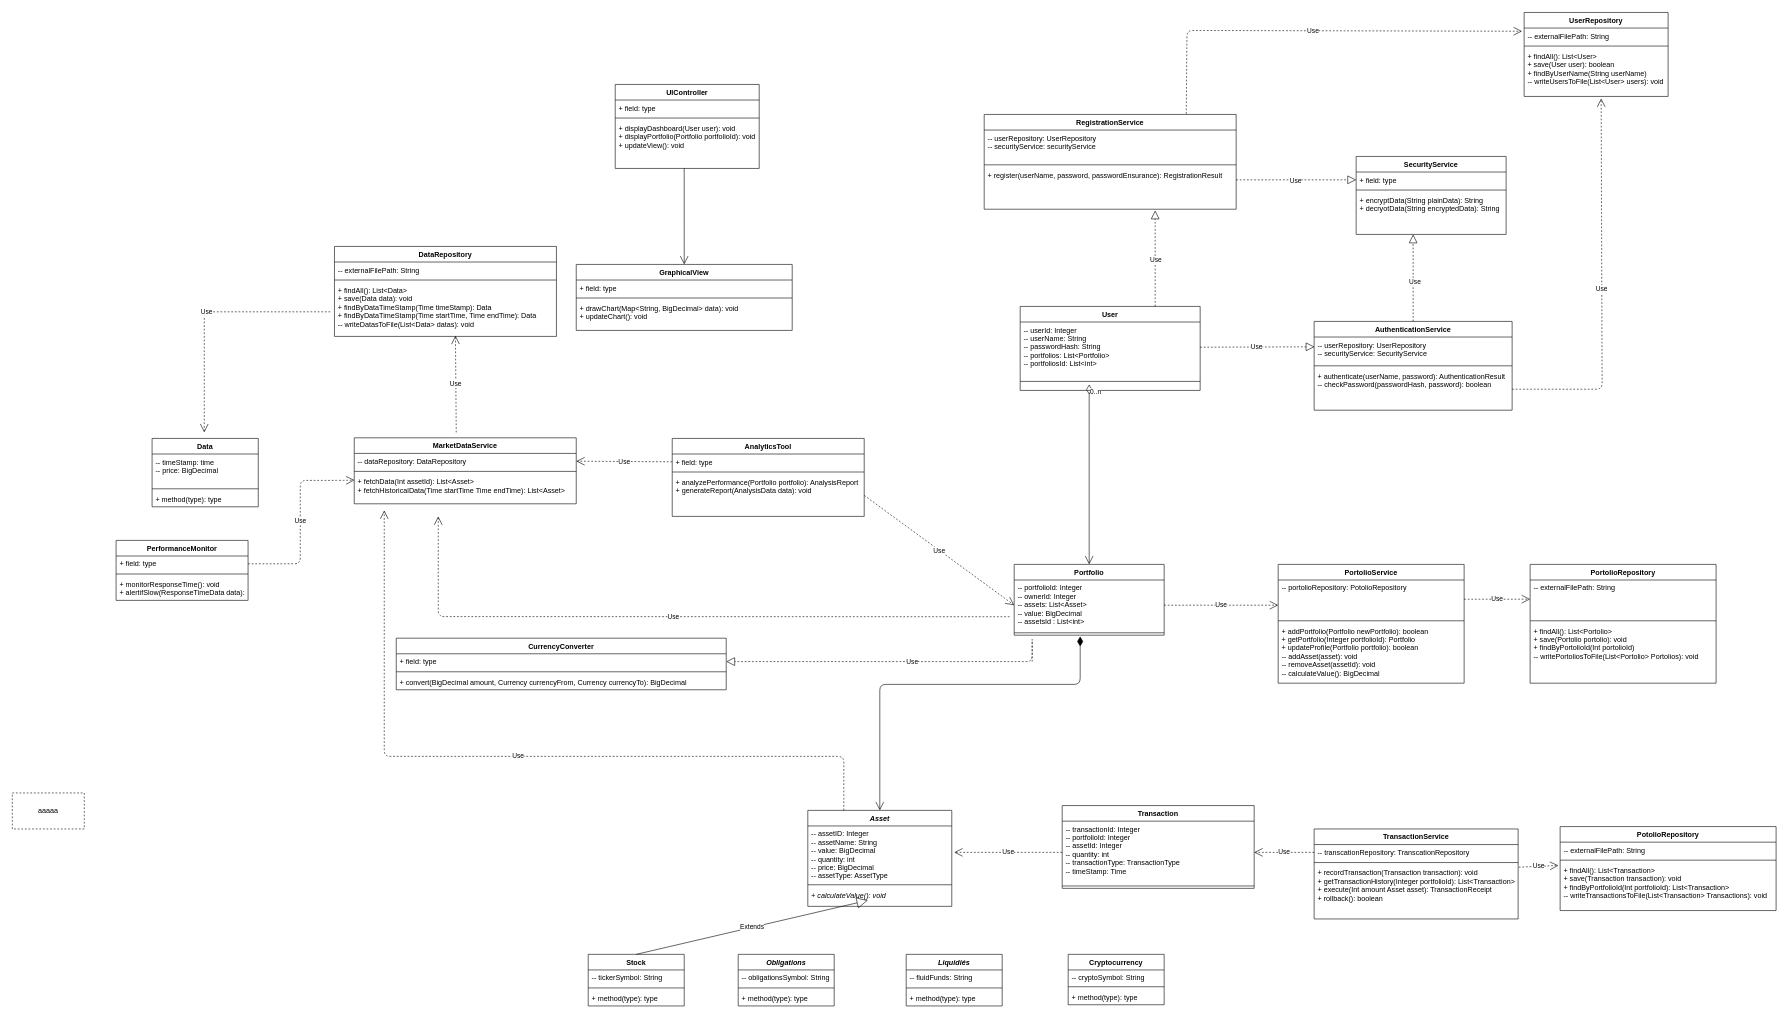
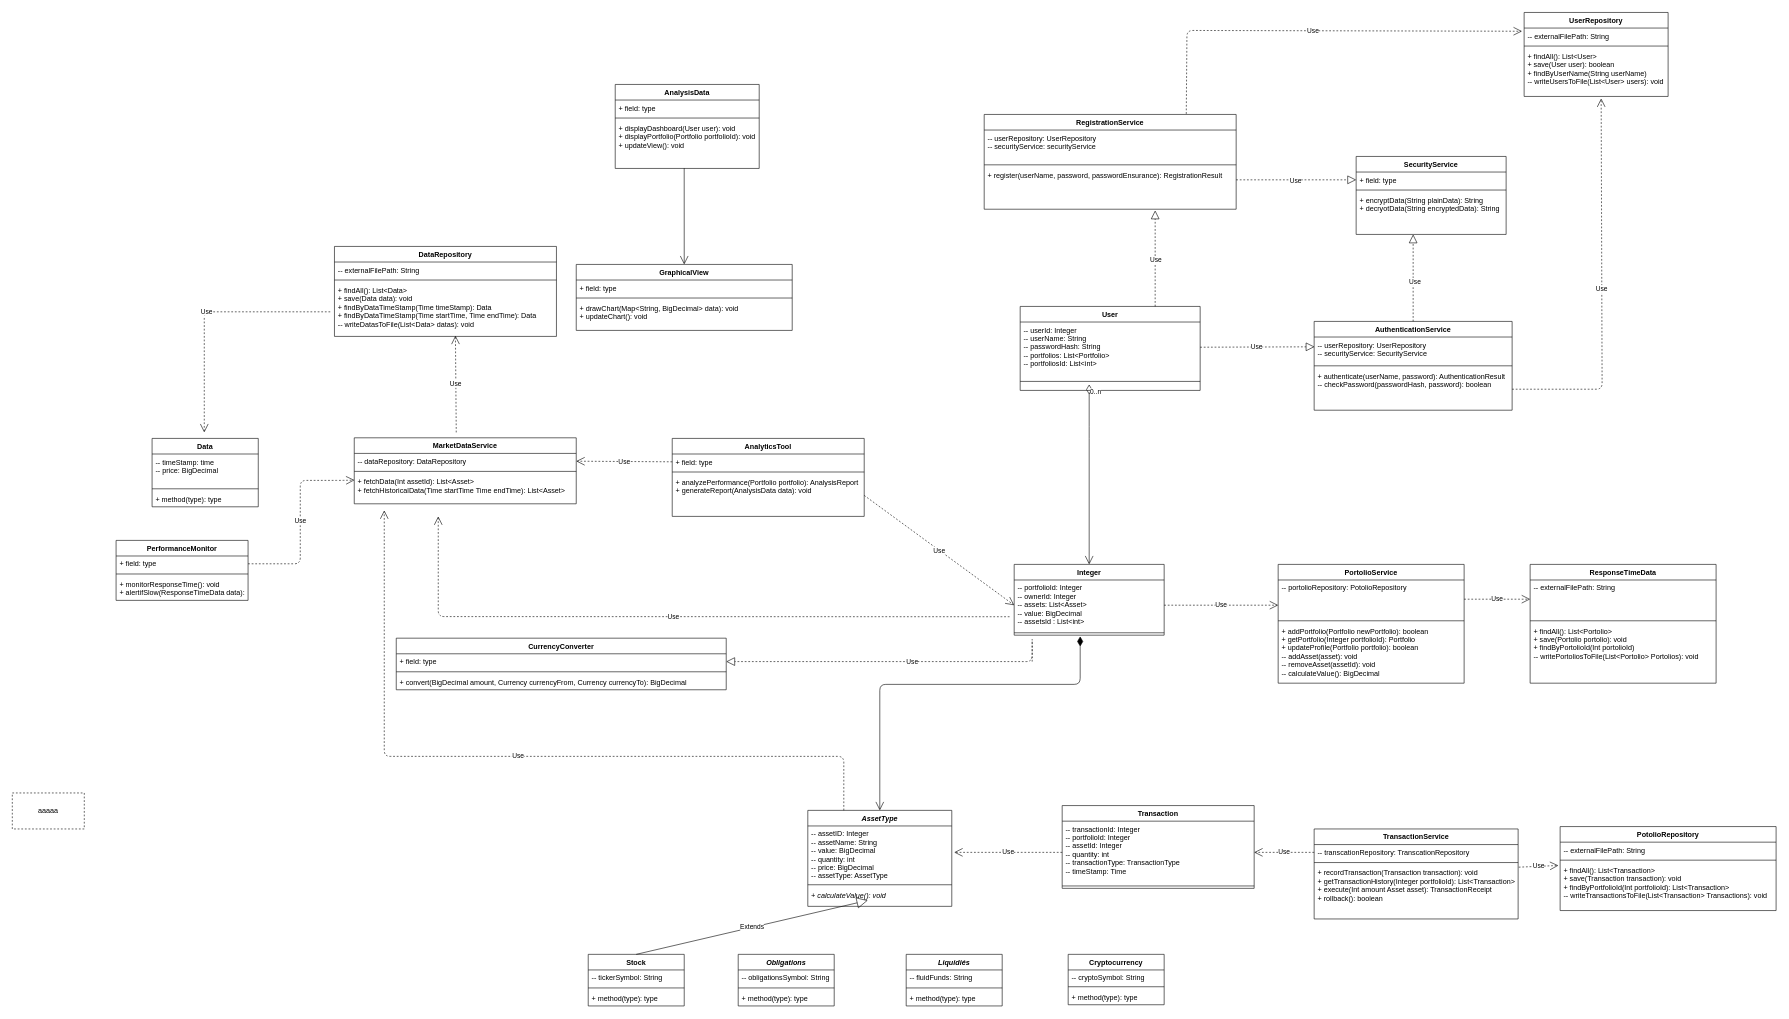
- <mxCell id="20" value="UIController" style="swimlane;fontStyle=1;align=center;verticalAlign=top;childLayout=stackLayout;horizontal=1;startSize=26;horizontalStack=0;resizeParent=1;resizeParentMax=0;resizeLast=0;collapsible=1;marginBottom=0;" parent="1" vertex="1"><mxGeometry x="1025" y="140" width="240" height="140" as="geometry" /></mxCell>
+ <mxCell id="20" value="AnalysisData" style="swimlane;fontStyle=1;align=center;verticalAlign=top;childLayout=stackLayout;horizontal=1;startSize=26;horizontalStack=0;resizeParent=1;resizeParentMax=0;resizeLast=0;collapsible=1;marginBottom=0;" parent="1" vertex="1"><mxGeometry x="1025" y="140" width="240" height="140" as="geometry" /></mxCell>
- <mxCell id="13" value="Portfolio" style="swimlane;fontStyle=1;align=center;verticalAlign=top;childLayout=stackLayout;horizontal=1;startSize=26;horizontalStack=0;resizeParent=1;resizeParentMax=0;resizeLast=0;collapsible=1;marginBottom=0;" parent="1" vertex="1"><mxGeometry x="1690" y="940" width="250" height="118" as="geometry" /></mxCell>
+ <mxCell id="13" value="Integer" style="swimlane;fontStyle=1;align=center;verticalAlign=top;childLayout=stackLayout;horizontal=1;startSize=26;horizontalStack=0;resizeParent=1;resizeParentMax=0;resizeLast=0;collapsible=1;marginBottom=0;" parent="1" vertex="1"><mxGeometry x="1690" y="940" width="250" height="118" as="geometry" /></mxCell>
- <mxCell id="104" value="PortolioRepository" style="swimlane;fontStyle=1;align=center;verticalAlign=top;childLayout=stackLayout;horizontal=1;startSize=26;horizontalStack=0;resizeParent=1;resizeParentMax=0;resizeLast=0;collapsible=1;marginBottom=0;" parent="1" vertex="1"><mxGeometry x="2550" y="940" width="310" height="198" as="geometry" /></mxCell>
+ <mxCell id="104" value="ResponseTimeData" style="swimlane;fontStyle=1;align=center;verticalAlign=top;childLayout=stackLayout;horizontal=1;startSize=26;horizontalStack=0;resizeParent=1;resizeParentMax=0;resizeLast=0;collapsible=1;marginBottom=0;" parent="1" vertex="1"><mxGeometry x="2550" y="940" width="310" height="198" as="geometry" /></mxCell>
- <mxCell id="2" value="Asset" style="swimlane;fontStyle=3;align=center;verticalAlign=top;childLayout=stackLayout;horizontal=1;startSize=26;horizontalStack=0;resizeParent=1;resizeParentMax=0;resizeLast=0;collapsible=1;marginBottom=0;" parent="1" vertex="1"><mxGeometry x="1346" y="1350" width="240" height="160" as="geometry" /></mxCell>
+ <mxCell id="2" value="AssetType" style="swimlane;fontStyle=3;align=center;verticalAlign=top;childLayout=stackLayout;horizontal=1;startSize=26;horizontalStack=0;resizeParent=1;resizeParentMax=0;resizeLast=0;collapsible=1;marginBottom=0;" parent="1" vertex="1"><mxGeometry x="1346" y="1350" width="240" height="160" as="geometry" /></mxCell>
